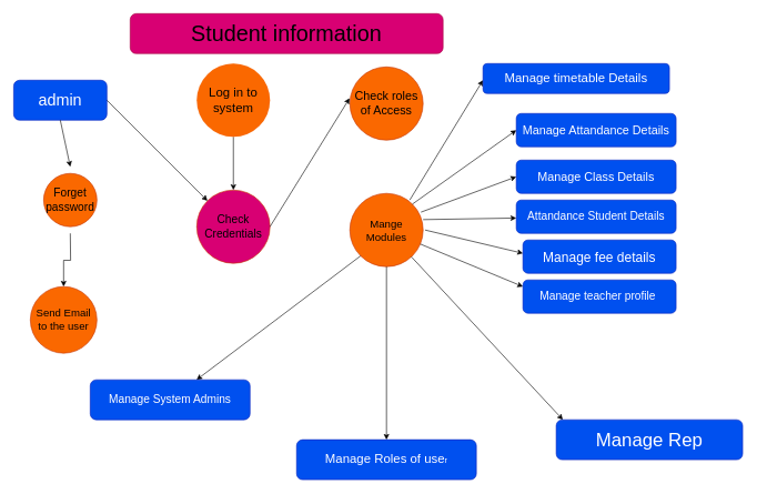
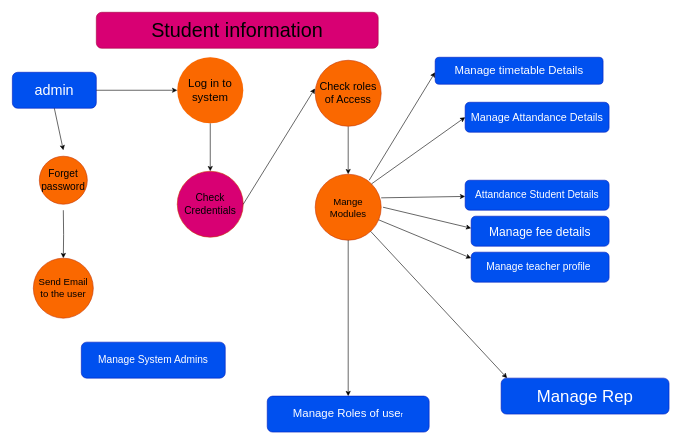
- <mxCell id="2" value="&lt;font style=&quot;font-size: 33px; color: light-dark(rgb(0, 0, 0), rgb(0, 0, 0));&quot;&gt;Student information&lt;/font&gt;" style="rounded=1;whiteSpace=wrap;html=1;fillColor=#d80073;fontColor=#ffffff;strokeColor=#A50040;" vertex="1" parent="1"><mxGeometry x="195" y="20" width="470" height="60" as="geometry" /></mxCell>
+ <mxCell id="2" value="&lt;font style=&quot;font-size: 33px; color: light-dark(rgb(0, 0, 0), rgb(0, 0, 0));&quot;&gt;Student information&lt;/font&gt;" style="rounded=1;whiteSpace=wrap;html=1;fillColor=#d80073;fontColor=#ffffff;strokeColor=#A50040;" vertex="1" parent="1"><mxGeometry x="160" y="20" width="470" height="60" as="geometry" /></mxCell>
- <mxCell id="6" value="" style="endArrow=classic;html=1;rounded=0;exitX=1;exitY=0.5;exitDx=0;exitDy=0;" edge="1" parent="1" source="3" target="10"><mxGeometry width="50" height="50" relative="1" as="geometry"><mxPoint x="415" y="280" as="sourcePoint" /><mxPoint x="465" y="230" as="targetPoint" /></mxGeometry></mxCell>
+ <mxCell id="6" value="" style="endArrow=classic;html=1;rounded=0;exitX=1;exitY=0.5;exitDx=0;exitDy=0;entryX=0;entryY=0.5;entryDx=0;entryDy=0;" edge="1" parent="1" source="3" target="5"><mxGeometry width="50" height="50" relative="1" as="geometry"><mxPoint x="415" y="280" as="sourcePoint" /><mxPoint x="465" y="230" as="targetPoint" /></mxGeometry></mxCell>
- <mxCell id="20" value="&lt;font style=&quot;font-size: 18px;&quot;&gt;Manage Class Details&lt;/font&gt;" style="rounded=1;whiteSpace=wrap;html=1;fillColor=#0050ef;fontColor=#ffffff;strokeColor=#001DBC;" vertex="1" parent="1"><mxGeometry x="775" y="240" width="240" height="50" as="geometry" /></mxCell>
+ <mxCell id="11" value="" style="edgeStyle=orthogonalEdgeStyle;rounded=0;orthogonalLoop=1;jettySize=auto;html=1;" edge="1" parent="1" source="12" target="14"><mxGeometry relative="1" as="geometry" /></mxCell>
- <mxCell id="19" value="" style="endArrow=classic;html=1;rounded=0;exitX=0.971;exitY=0.256;exitDx=0;exitDy=0;exitPerimeter=0;entryX=0;entryY=0.5;entryDx=0;entryDy=0;" edge="1" parent="1" source="14" target="20"><mxGeometry width="50" height="50" relative="1" as="geometry"><mxPoint x="615" y="370" as="sourcePoint" /><mxPoint x="785" y="270" as="targetPoint" /></mxGeometry></mxCell>
- <mxCell id="28" value="" style="endArrow=classic;html=1;rounded=0;exitX=0;exitY=1;exitDx=0;exitDy=0;" edge="1" parent="1" source="14" target="30"><mxGeometry width="50" height="50" relative="1" as="geometry"><mxPoint x="345" y="540" as="sourcePoint" /><mxPoint x="315" y="600" as="targetPoint" /></mxGeometry></mxCell>
- <mxCell id="9" value="&lt;font style=&quot;font-size: 16px;&quot;&gt;Send Email to the user&lt;/font&gt;" style="ellipse;whiteSpace=wrap;html=1;aspect=fixed;fillColor=#fa6800;strokeColor=#C73500;fontColor=#000000;" vertex="1" parent="1"><mxGeometry x="45" y="430" width="100" height="100" as="geometry" /></mxCell>
+ <mxCell id="9" value="&lt;font style=&quot;font-size: 16px;&quot;&gt;Send Email to the user&lt;/font&gt;" style="ellipse;whiteSpace=wrap;html=1;aspect=fixed;fillColor=#fa6800;strokeColor=#C73500;fontColor=#000000;" vertex="1" parent="1"><mxGeometry x="55" y="430" width="100" height="100" as="geometry" /></mxCell>
